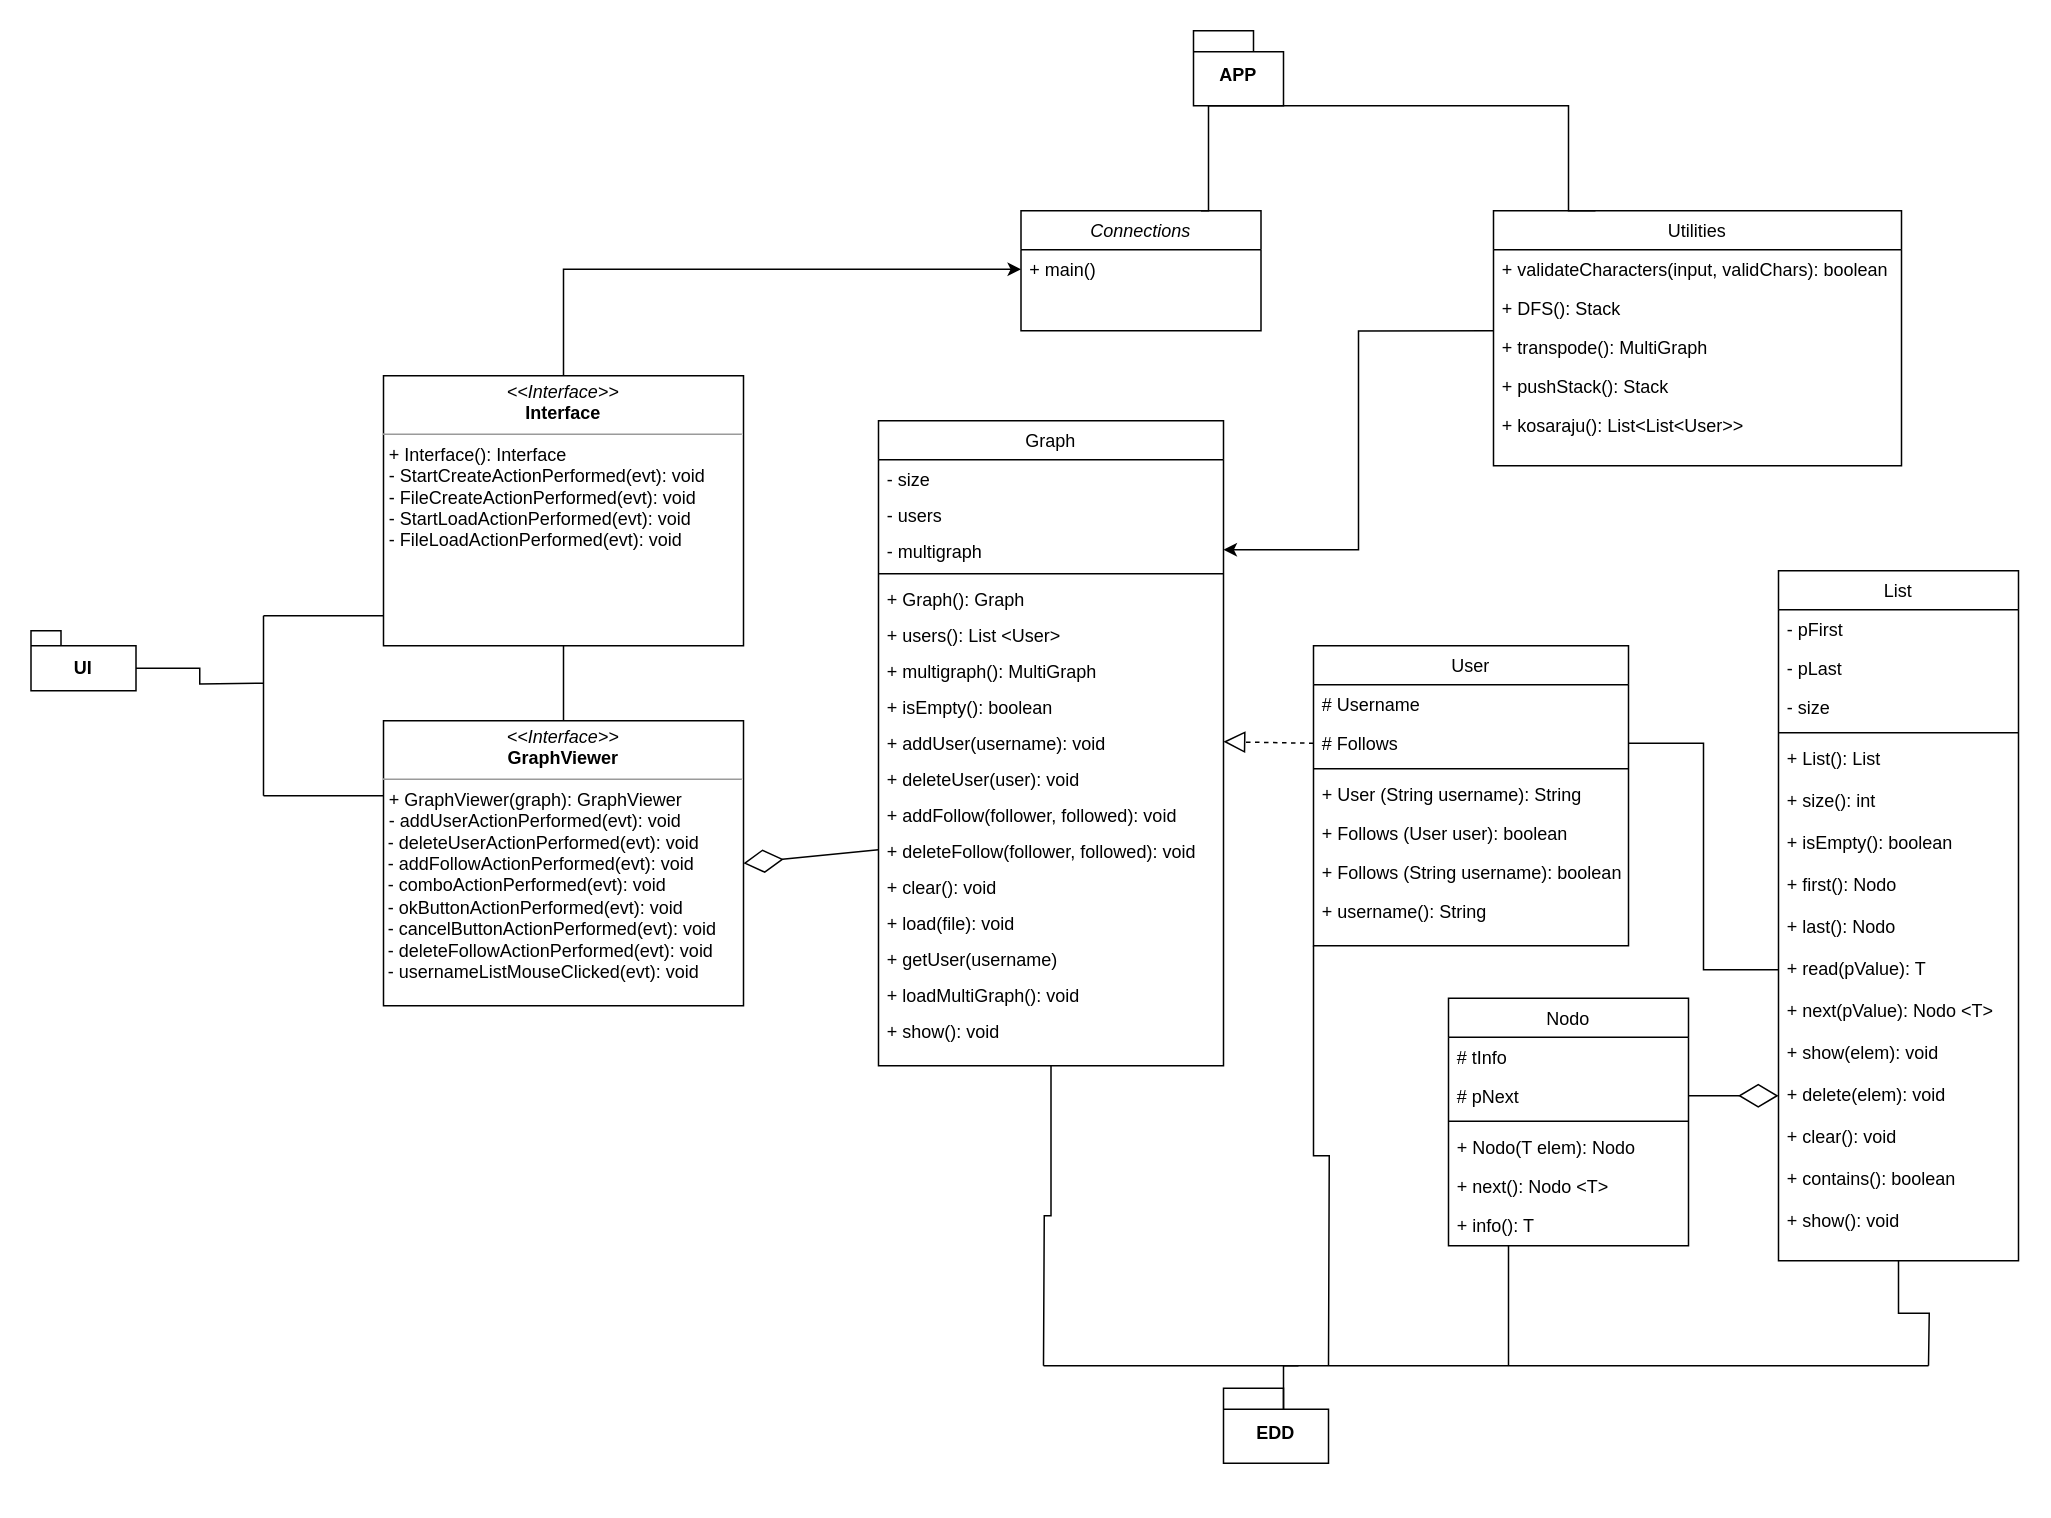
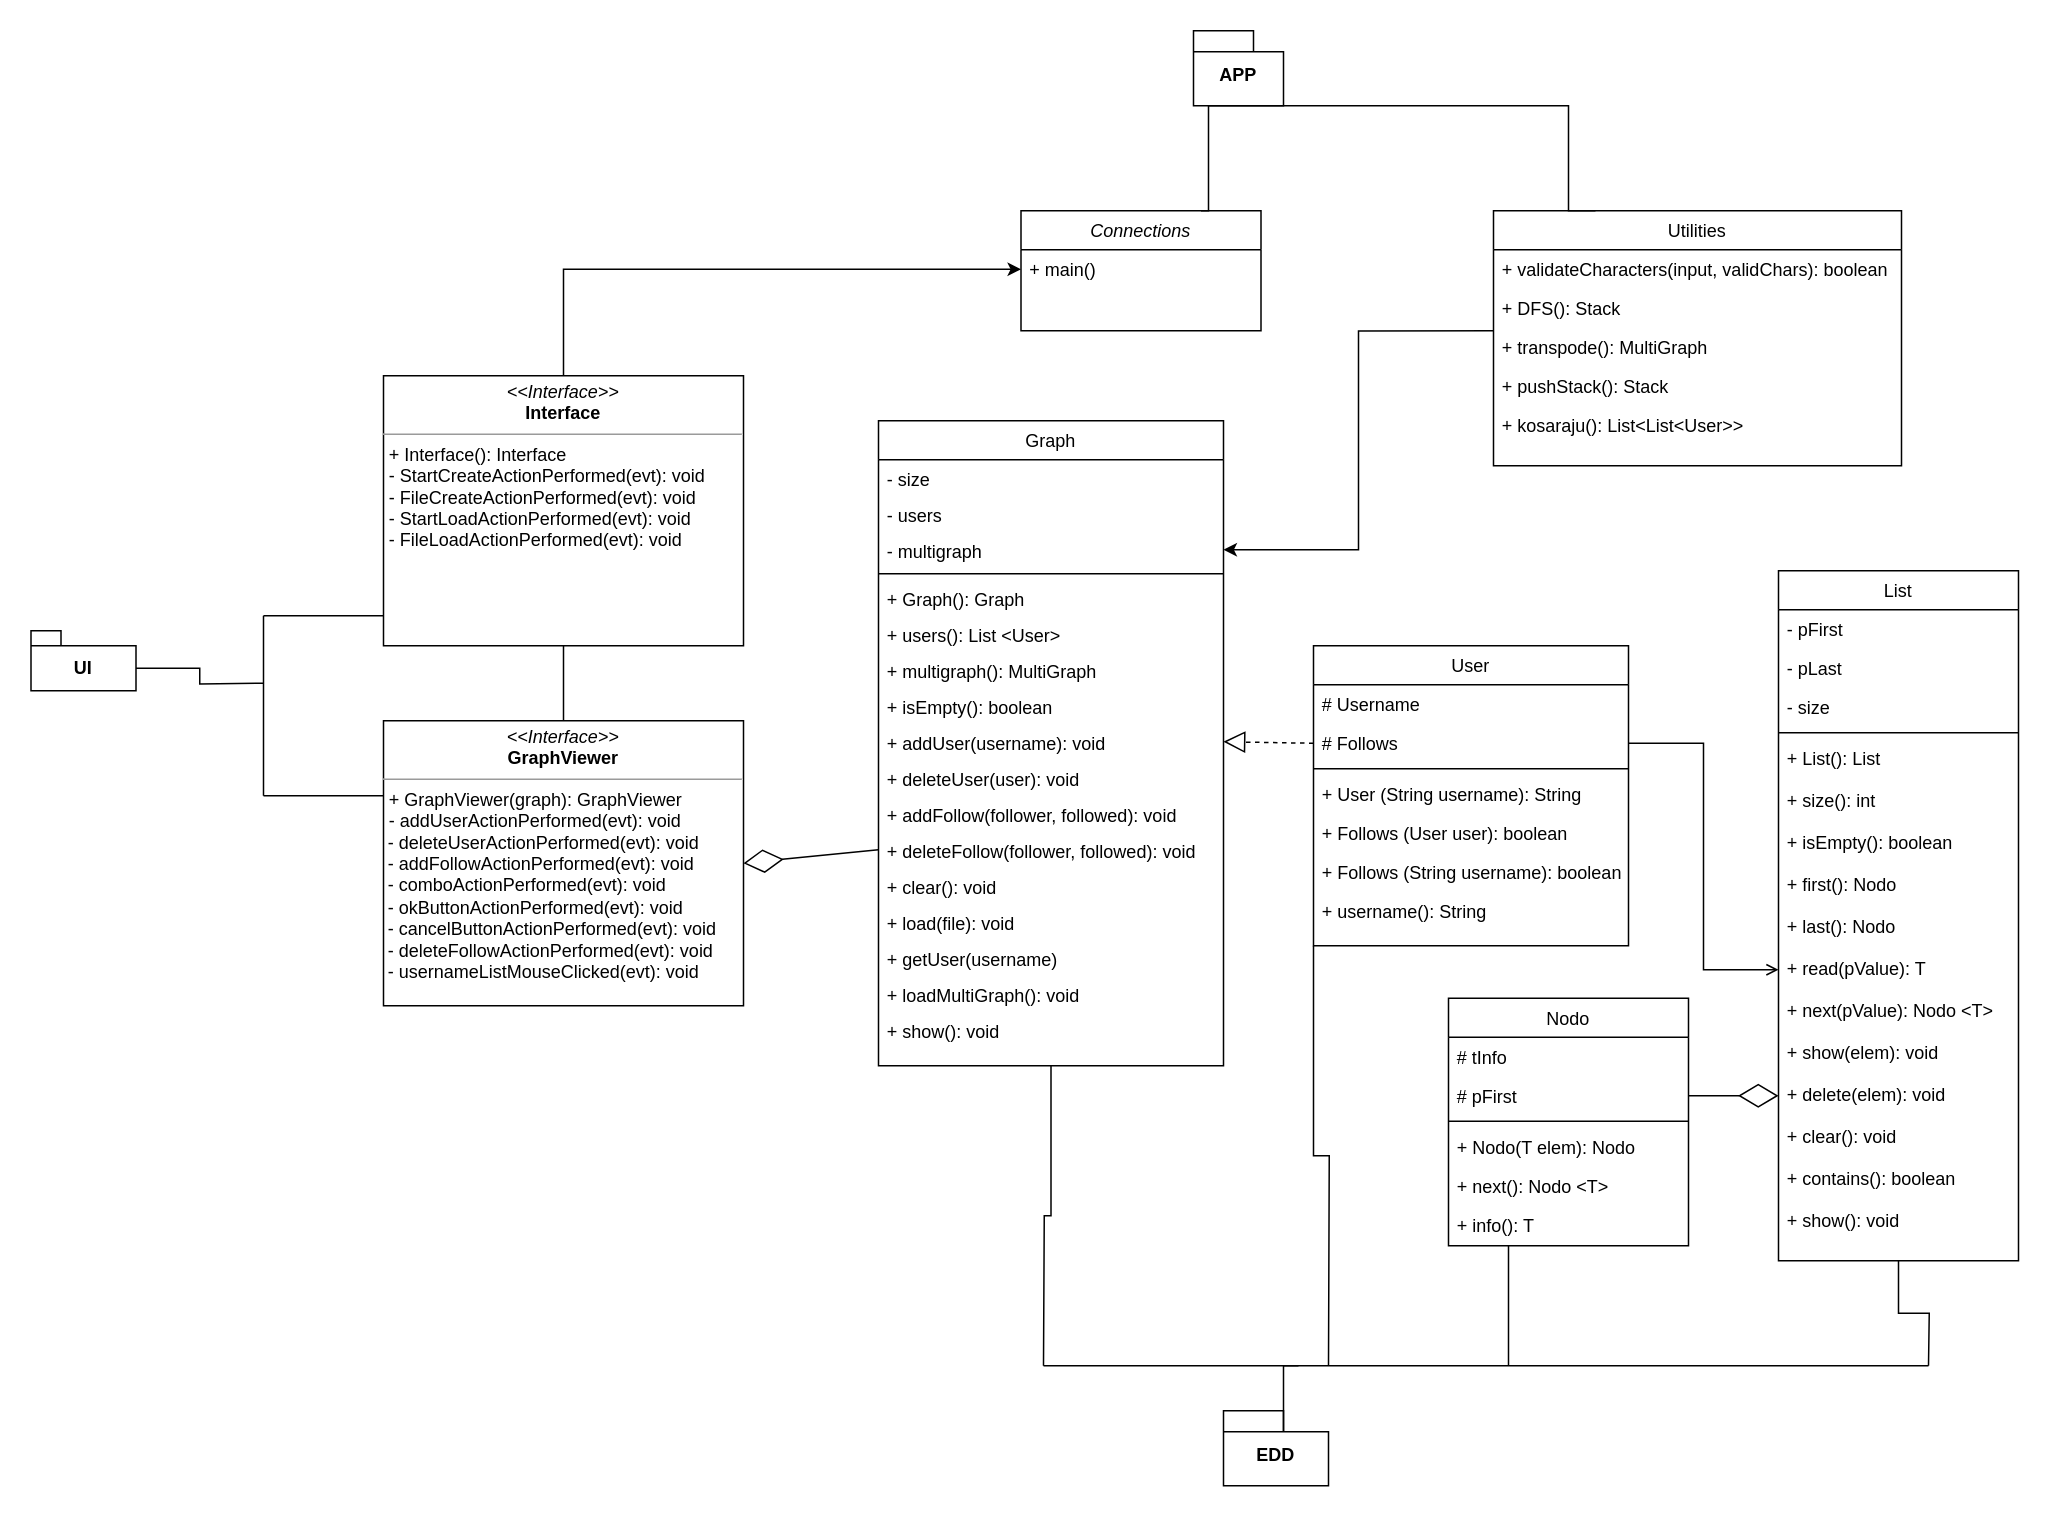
- <mxCell id="74" value="" style="endArrow=none;html=1;edgeStyle=orthogonalEdgeStyle;rounded=0;exitX=1;exitY=0.5;exitDx=0;exitDy=0;entryX=0;entryY=0.5;entryDx=0;entryDy=0;" edge="1" parent="1" source="54" target="32"><mxGeometry relative="1" as="geometry"><mxPoint x="1115" y="670" as="sourcePoint" /><mxPoint x="1275" y="670" as="targetPoint" /></mxGeometry></mxCell>
+ <mxCell id="74" value="" style="endArrow=open;html=1;edgeStyle=orthogonalEdgeStyle;rounded=0;exitX=1;exitY=0.5;exitDx=0;exitDy=0;entryX=0;entryY=0.5;entryDx=0;entryDy=0;" edge="1" parent="1" source="54" target="32"><mxGeometry relative="1" as="geometry"><mxPoint x="1115" y="670" as="sourcePoint" /><mxPoint x="1275" y="670" as="targetPoint" /></mxGeometry></mxCell>
- <mxCell id="47" value="# pNext" style="text;align=left;verticalAlign=top;spacingLeft=4;spacingRight=4;overflow=hidden;rotatable=0;points=[[0,0.5],[1,0.5]];portConstraint=eastwest;rounded=0;shadow=0;html=0;" vertex="1" parent="45"><mxGeometry y="52" width="160" height="26" as="geometry" /></mxCell>
+ <mxCell id="47" value="# pFirst" style="text;align=left;verticalAlign=top;spacingLeft=4;spacingRight=4;overflow=hidden;rotatable=0;points=[[0,0.5],[1,0.5]];portConstraint=eastwest;rounded=0;shadow=0;html=0;" vertex="1" parent="45"><mxGeometry y="52" width="160" height="26" as="geometry" /></mxCell>
- <mxCell id="63" value="EDD" style="shape=folder;fontStyle=1;spacingTop=10;tabWidth=40;tabHeight=14;tabPosition=left;html=1;whiteSpace=wrap;" vertex="1" parent="1"><mxGeometry x="815" y="925" width="70" height="50" as="geometry" /></mxCell>
+ <mxCell id="63" value="EDD" style="shape=folder;fontStyle=1;spacingTop=10;tabWidth=40;tabHeight=14;tabPosition=left;html=1;whiteSpace=wrap;" vertex="1" parent="1"><mxGeometry x="815" y="940" width="70" height="50" as="geometry" /></mxCell>
